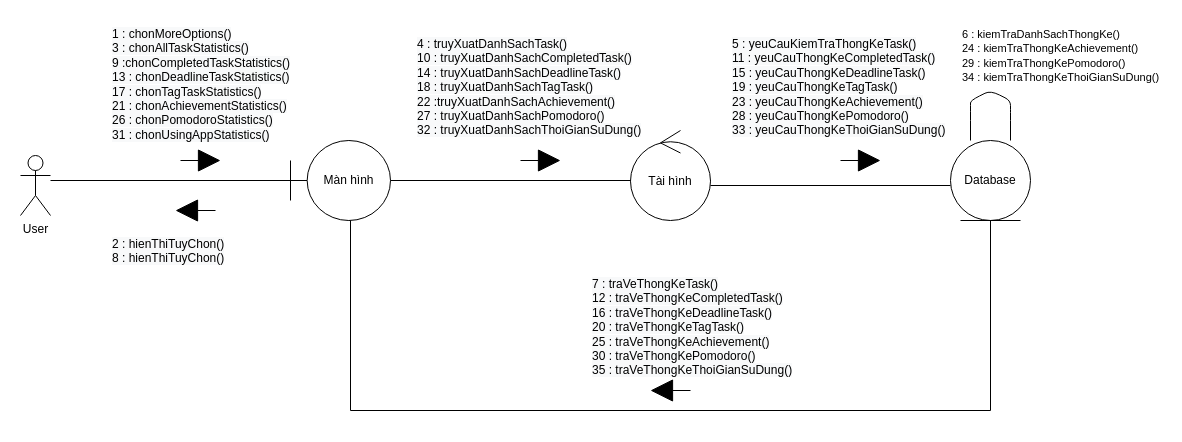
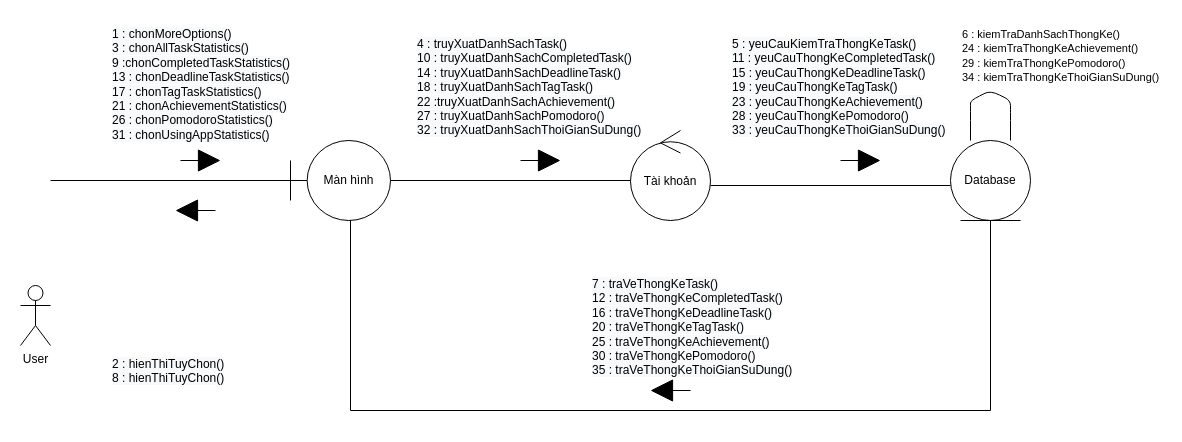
- <mxCell id="5" value="Tài hình" style="ellipse;shape=umlControl;whiteSpace=wrap;html=1;" parent="1" vertex="1"><mxGeometry x="630" y="130" width="80" height="90" as="geometry" /></mxCell>
+ <mxCell id="5" value="Tài khoản" style="ellipse;shape=umlControl;whiteSpace=wrap;html=1;" parent="1" vertex="1"><mxGeometry x="630" y="130" width="80" height="90" as="geometry" /></mxCell>
- <mxCell id="2" value="User&lt;br&gt;" style="shape=umlActor;verticalLabelPosition=bottom;verticalAlign=top;html=1;" parent="1" vertex="1"><mxGeometry x="20" y="155" width="30" height="60" as="geometry" /></mxCell>
+ <mxCell id="2" value="User&lt;br&gt;" style="shape=umlActor;verticalLabelPosition=bottom;verticalAlign=top;html=1;" parent="1" vertex="1"><mxGeometry x="20" y="285" width="30" height="60" as="geometry" /></mxCell>
- <mxCell id="20" value="&lt;span style=&quot;color: rgb(0 , 0 , 0) ; font-family: &amp;#34;helvetica&amp;#34; ; font-size: 12px ; font-style: normal ; font-weight: 400 ; letter-spacing: normal ; text-align: center ; text-indent: 0px ; text-transform: none ; word-spacing: 0px ; background-color: rgb(248 , 249 , 250) ; display: inline ; float: none&quot;&gt;2 : hienThiTuyChon()&lt;br&gt;&lt;span style=&quot;font-family: &amp;#34;helvetica&amp;#34;&quot;&gt;8 : hienThiTuyChon()&lt;/span&gt;&lt;br&gt;&lt;/span&gt;" style="text;whiteSpace=wrap;html=1;" parent="1" vertex="1"><mxGeometry x="110" y="230" width="140" height="30" as="geometry" /></mxCell>
+ <mxCell id="20" value="&lt;span style=&quot;color: rgb(0 , 0 , 0) ; font-family: &amp;#34;helvetica&amp;#34; ; font-size: 12px ; font-style: normal ; font-weight: 400 ; letter-spacing: normal ; text-align: center ; text-indent: 0px ; text-transform: none ; word-spacing: 0px ; background-color: rgb(248 , 249 , 250) ; display: inline ; float: none&quot;&gt;2 : hienThiTuyChon()&lt;br&gt;&lt;span style=&quot;font-family: &amp;#34;helvetica&amp;#34;&quot;&gt;8 : hienThiTuyChon()&lt;/span&gt;&lt;br&gt;&lt;/span&gt;" style="text;whiteSpace=wrap;html=1;" parent="1" vertex="1"><mxGeometry x="110" y="350" width="140" height="30" as="geometry" /></mxCell>
